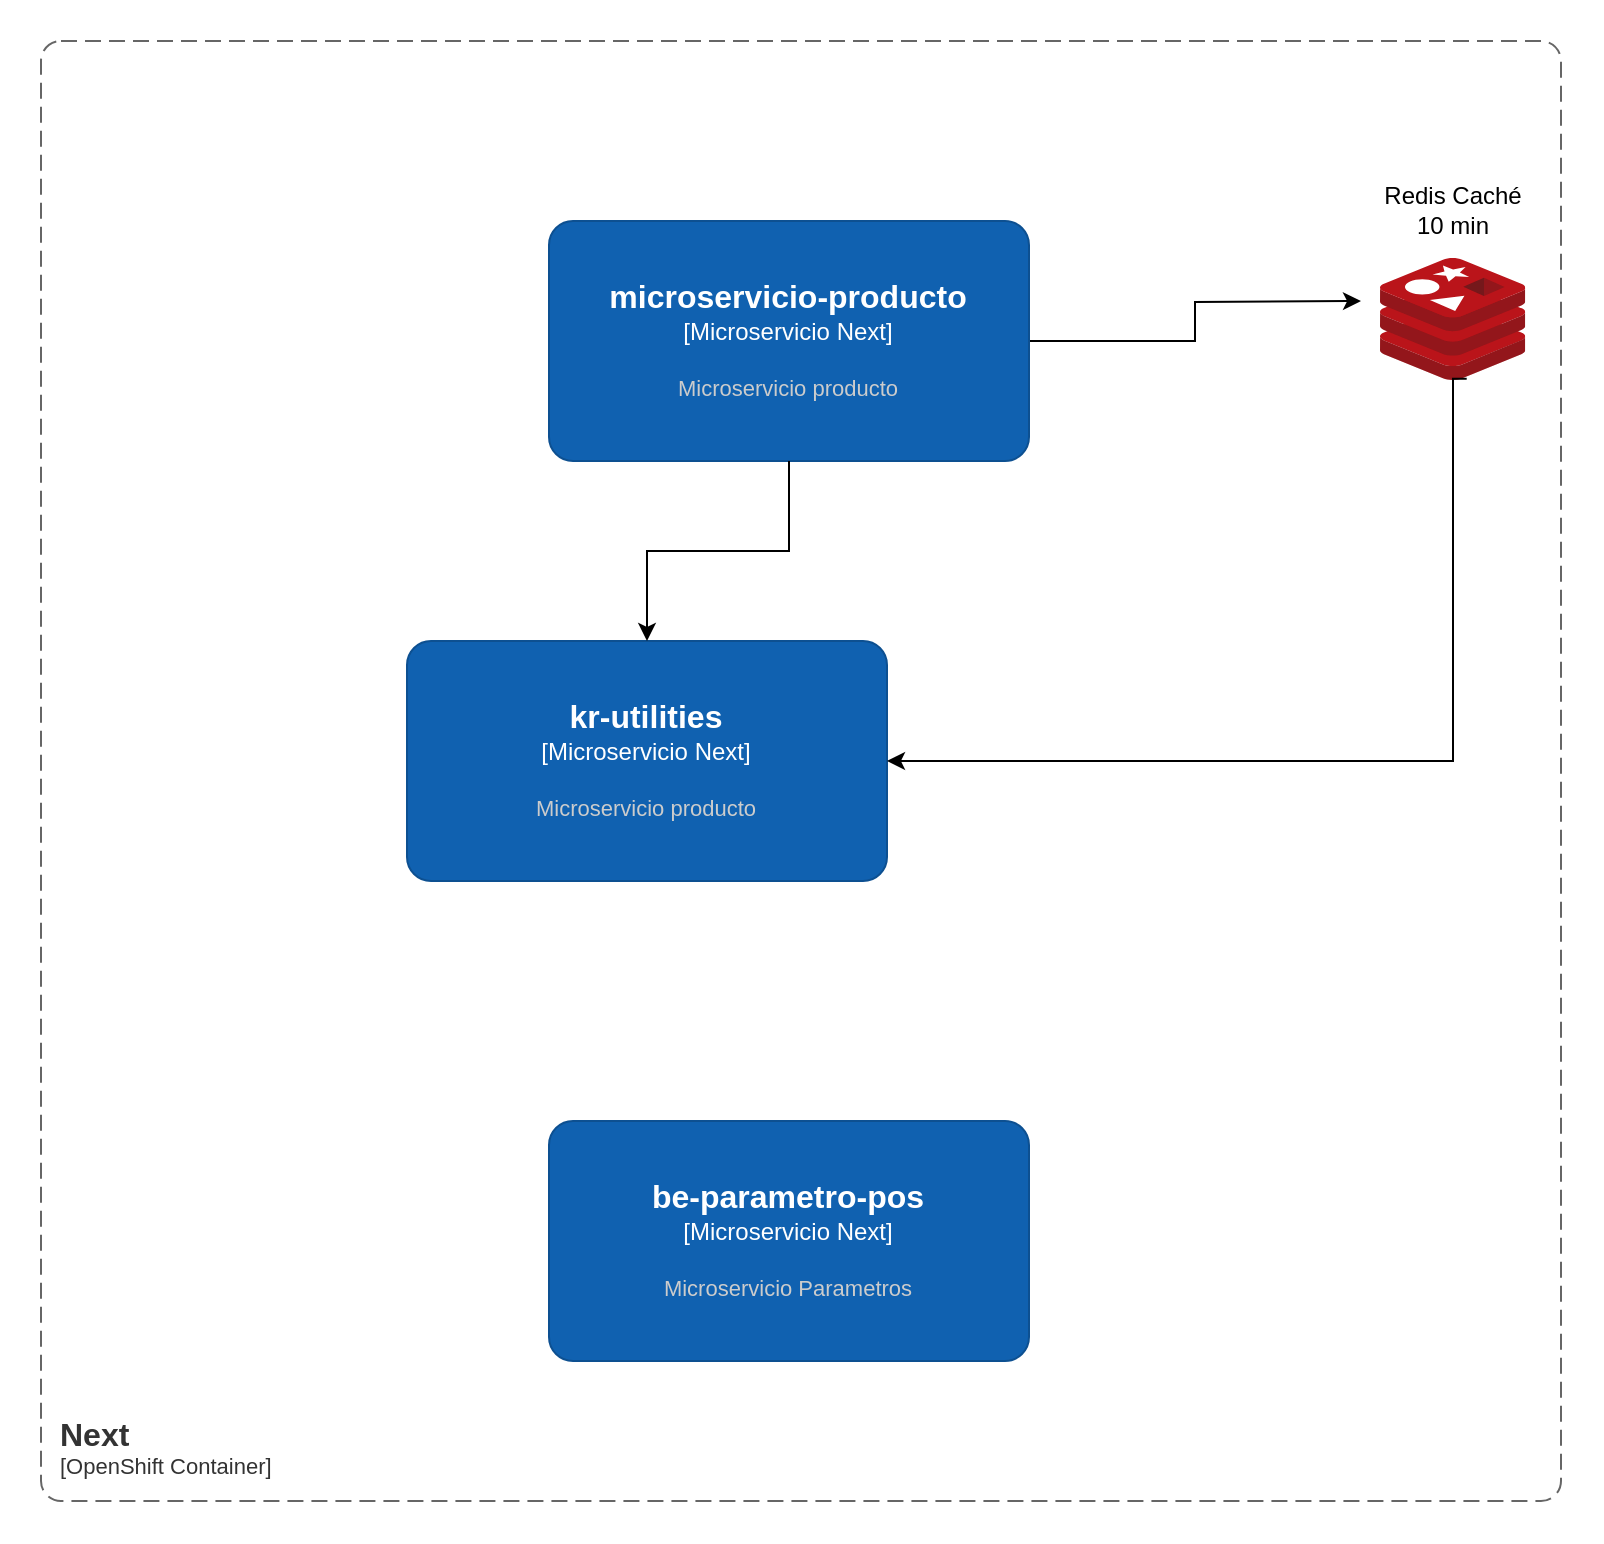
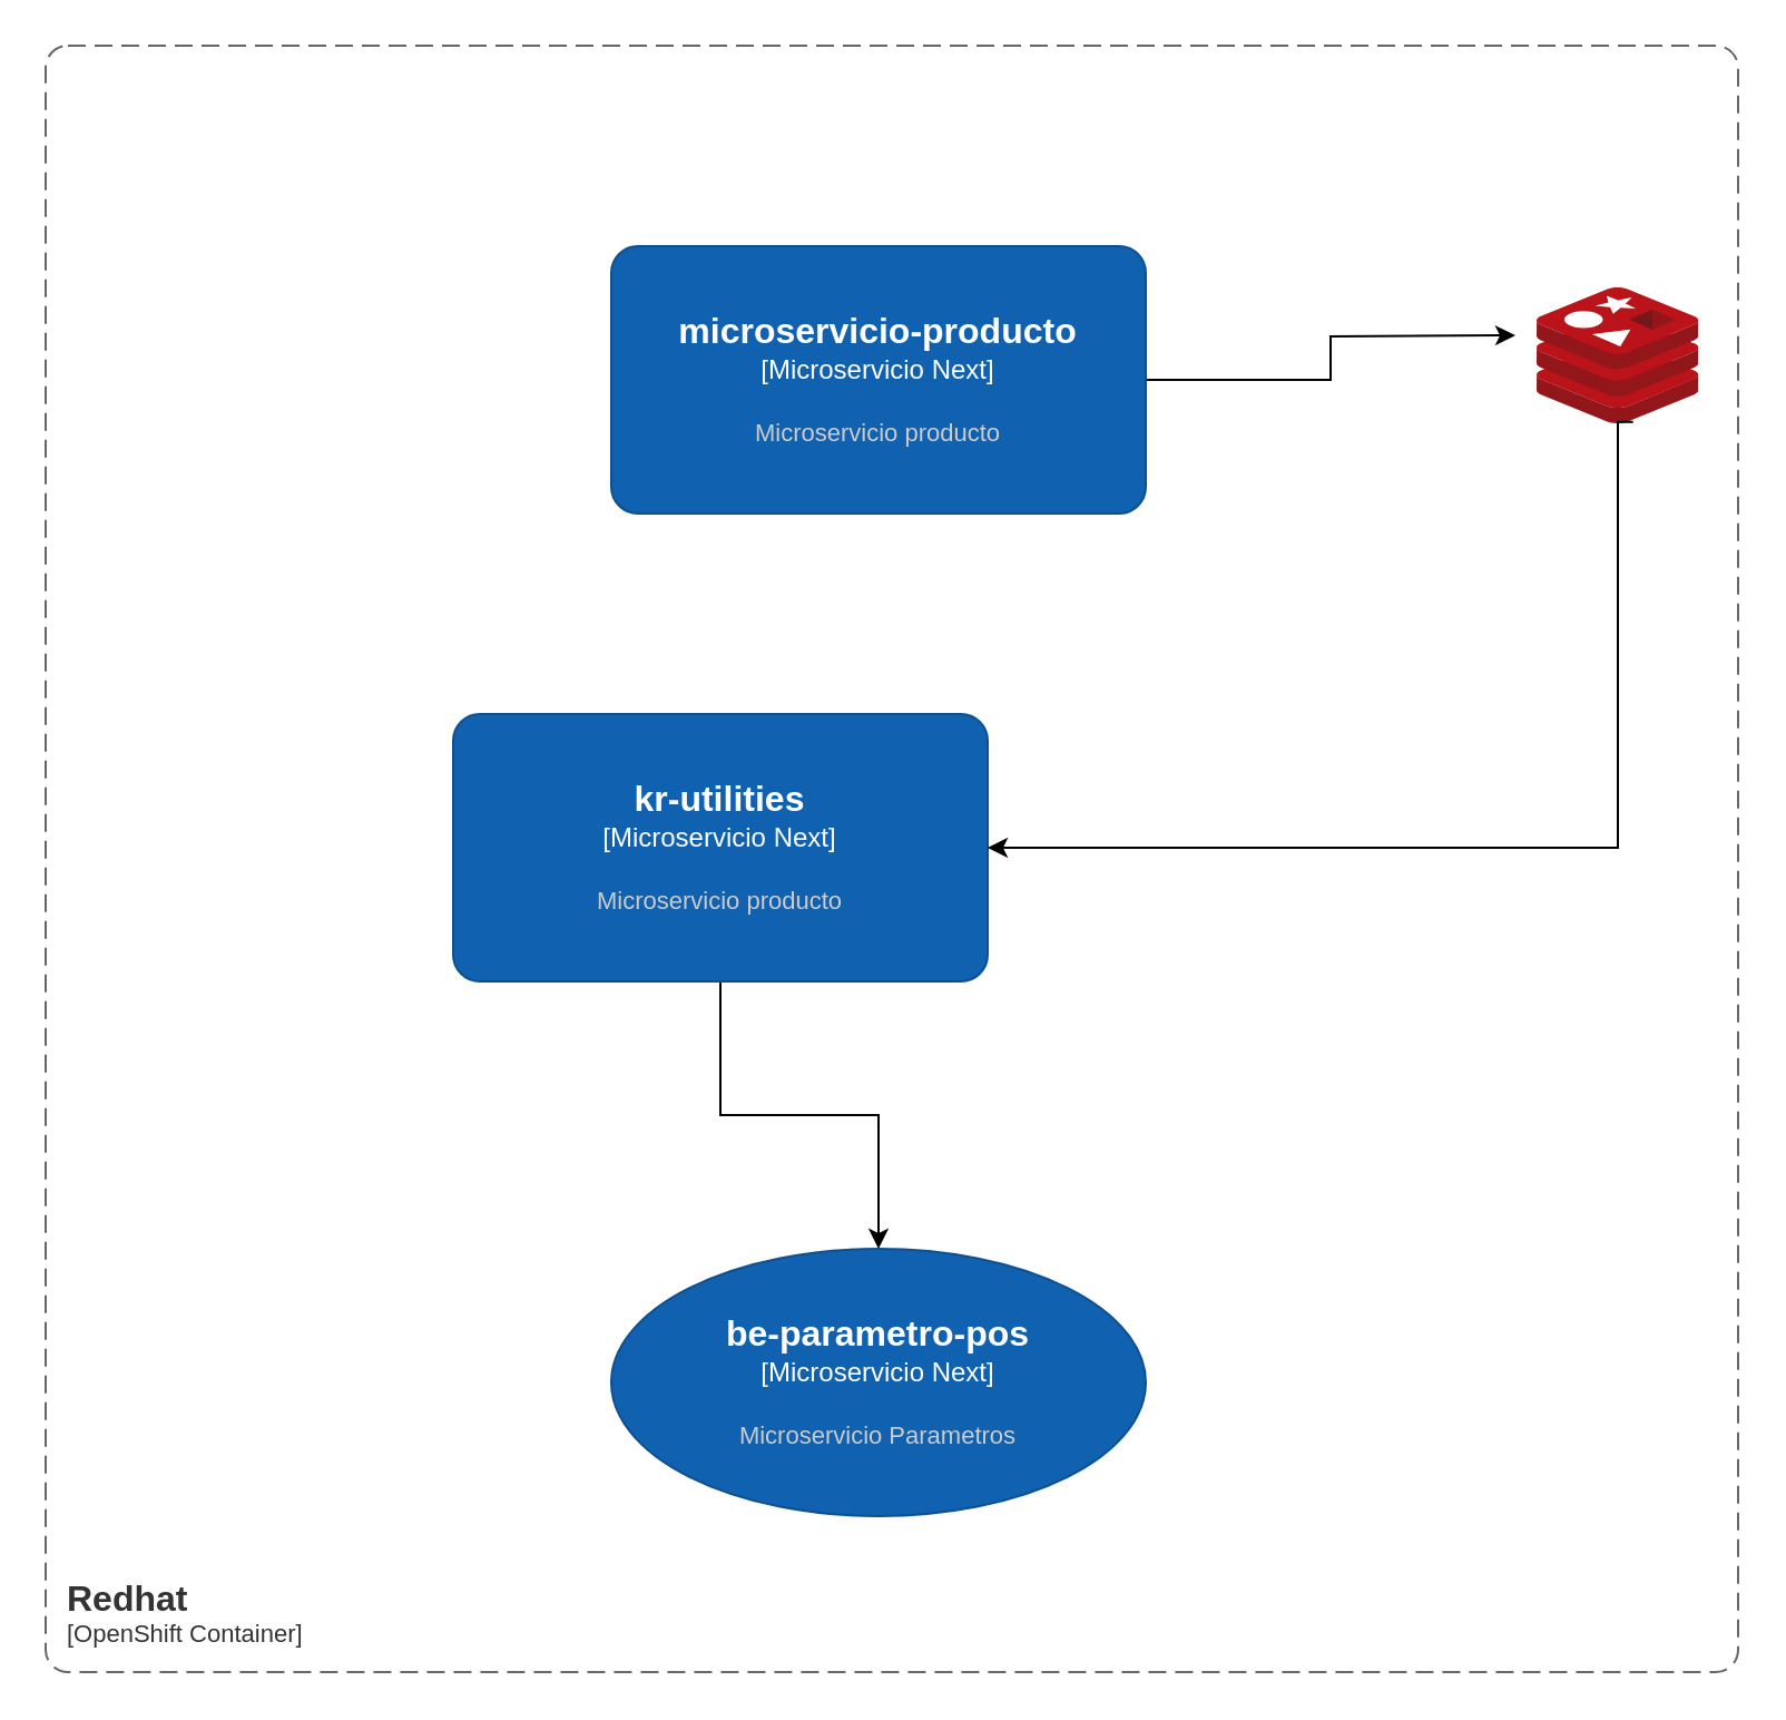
- <mxCell id="11" value="Redis Caché&lt;div&gt;10 min&lt;/div&gt;" style="text;html=1;align=center;verticalAlign=middle;resizable=0;points=[];autosize=1;strokeColor=none;fillColor=none;" vertex="1" parent="1"><mxGeometry x="681.31" y="85" width="90" height="40" as="geometry" /></mxCell>
- <mxCell id="7" style="edgeStyle=orthogonalEdgeStyle;rounded=0;orthogonalLoop=1;jettySize=auto;html=1;entryX=0.5;entryY=0;entryDx=0;entryDy=0;entryPerimeter=0;" edge="1" parent="1" source="3" target="6"><mxGeometry relative="1" as="geometry" /></mxCell>
+ <mxCell id="5" style="edgeStyle=orthogonalEdgeStyle;rounded=0;orthogonalLoop=1;jettySize=auto;html=1;" edge="1" parent="1" source="6" target="8"><mxGeometry relative="1" as="geometry" /></mxCell>
- <mxCell id="8" value="&lt;font style=&quot;font-size: 16px&quot;&gt;&lt;b&gt;be-parametro-pos&lt;/b&gt;&lt;/font&gt;&lt;div&gt;[Microservicio Next]&lt;/div&gt;&lt;br&gt;&lt;div&gt;&lt;font style=&quot;font-size: 11px&quot;&gt;&lt;font color=&quot;#cccccc&quot;&gt;Microservicio Parametros&lt;/font&gt;&lt;/div&gt;" style="rounded=1;whiteSpace=wrap;html=1;labelBackgroundColor=none;fillColor=#1061B0;fontColor=#ffffff;align=center;arcSize=10;strokeColor=#0D5091;metaEdit=1;resizable=0;points=[[0.25,0,0],[0.5,0,0],[0.75,0,0],[1,0.25,0],[1,0.5,0],[1,0.75,0],[0.75,1,0],[0.5,1,0],[0.25,1,0],[0,0.75,0],[0,0.5,0],[0,0.25,0]];" vertex="1" parent="1"><mxGeometry x="274" y="560" width="240" height="120" as="geometry" /></mxCell>
+ <mxCell id="8" value="&lt;font style=&quot;font-size: 16px&quot;&gt;&lt;b&gt;be-parametro-pos&lt;/b&gt;&lt;/font&gt;&lt;div&gt;[Microservicio Next]&lt;/div&gt;&lt;br&gt;&lt;div&gt;&lt;font style=&quot;font-size: 11px&quot;&gt;&lt;font color=&quot;#cccccc&quot;&gt;Microservicio Parametros&lt;/font&gt;&lt;/div&gt;" style="ellipse;whiteSpace=wrap;html=1;labelBackgroundColor=none;fillColor=#1061B0;fontColor=#ffffff;align=center;arcSize=10;strokeColor=#0D5091;metaEdit=1;resizable=0;points=[[0.25,0,0],[0.5,0,0],[0.75,0,0],[1,0.25,0],[1,0.5,0],[1,0.75,0],[0.75,1,0],[0.5,1,0],[0.25,1,0],[0,0.75,0],[0,0.5,0],[0,0.25,0]];" vertex="1" parent="1"><mxGeometry x="274" y="560" width="240" height="120" as="geometry" /></mxCell>
- <mxCell id="4" value="&lt;font style=&quot;font-size: 16px&quot;&gt;&lt;b&gt;&lt;div style=&quot;text-align: left&quot;&gt;Next&lt;/div&gt;&lt;/b&gt;&lt;/font&gt;&lt;div style=&quot;text-align: left&quot;&gt;[OpenShift Container]&lt;/div&gt;" style="rounded=1;fontSize=11;whiteSpace=wrap;html=1;dashed=1;arcSize=20;fillColor=none;strokeColor=#666666;fontColor=#333333;labelBackgroundColor=none;align=left;verticalAlign=bottom;labelBorderColor=none;spacingTop=0;spacing=10;dashPattern=8 4;metaEdit=1;rotatable=0;perimeter=rectanglePerimeter;noLabel=0;labelPadding=0;allowArrows=0;connectable=0;expand=0;recursiveResize=0;editable=1;pointerEvents=0;absoluteArcSize=1;points=[[0.25,0,0],[0.5,0,0],[0.75,0,0],[1,0.25,0],[1,0.5,0],[1,0.75,0],[0.75,1,0],[0.5,1,0],[0.25,1,0],[0,0.75,0],[0,0.5,0],[0,0.25,0]];" vertex="1" parent="1"><mxGeometry x="20" y="20" width="760" height="730" as="geometry" /></mxCell>
+ <mxCell id="4" value="&lt;font style=&quot;font-size: 16px&quot;&gt;&lt;b&gt;&lt;div style=&quot;text-align: left&quot;&gt;Redhat&lt;/div&gt;&lt;/b&gt;&lt;/font&gt;&lt;div style=&quot;text-align: left&quot;&gt;[OpenShift Container]&lt;/div&gt;" style="rounded=1;fontSize=11;whiteSpace=wrap;html=1;dashed=1;arcSize=20;fillColor=none;strokeColor=#666666;fontColor=#333333;labelBackgroundColor=none;align=left;verticalAlign=bottom;labelBorderColor=none;spacingTop=0;spacing=10;dashPattern=8 4;metaEdit=1;rotatable=0;perimeter=rectanglePerimeter;noLabel=0;labelPadding=0;allowArrows=0;connectable=0;expand=0;recursiveResize=0;editable=1;pointerEvents=0;absoluteArcSize=1;points=[[0.25,0,0],[0.5,0,0],[0.75,0,0],[1,0.25,0],[1,0.5,0],[1,0.75,0],[0.75,1,0],[0.5,1,0],[0.25,1,0],[0,0.75,0],[0,0.5,0],[0,0.25,0]];" vertex="1" parent="1"><mxGeometry x="20" y="20" width="760" height="730" as="geometry" /></mxCell>
